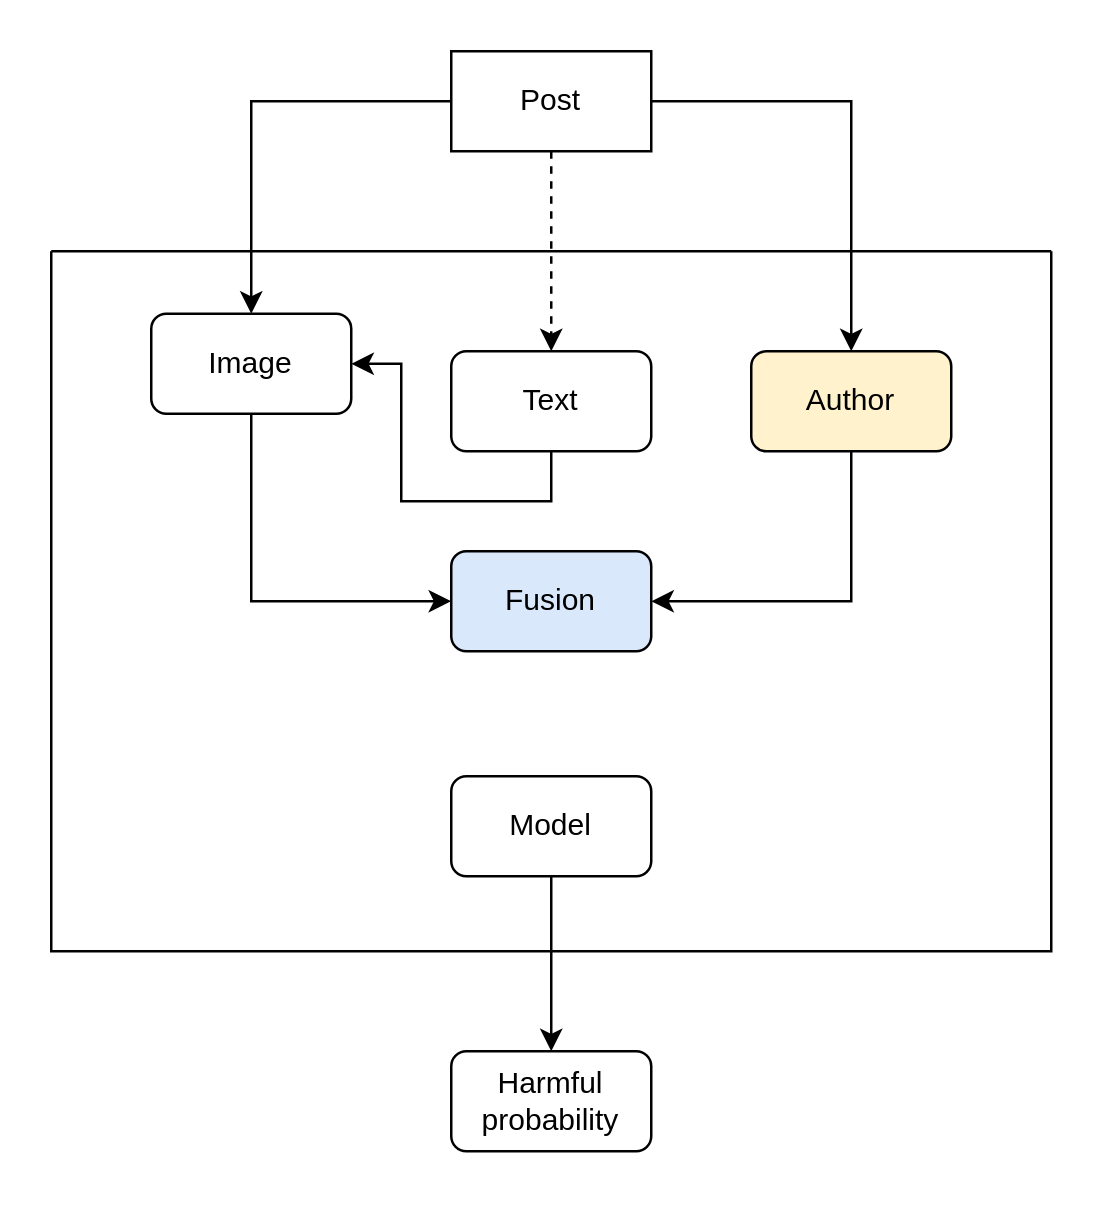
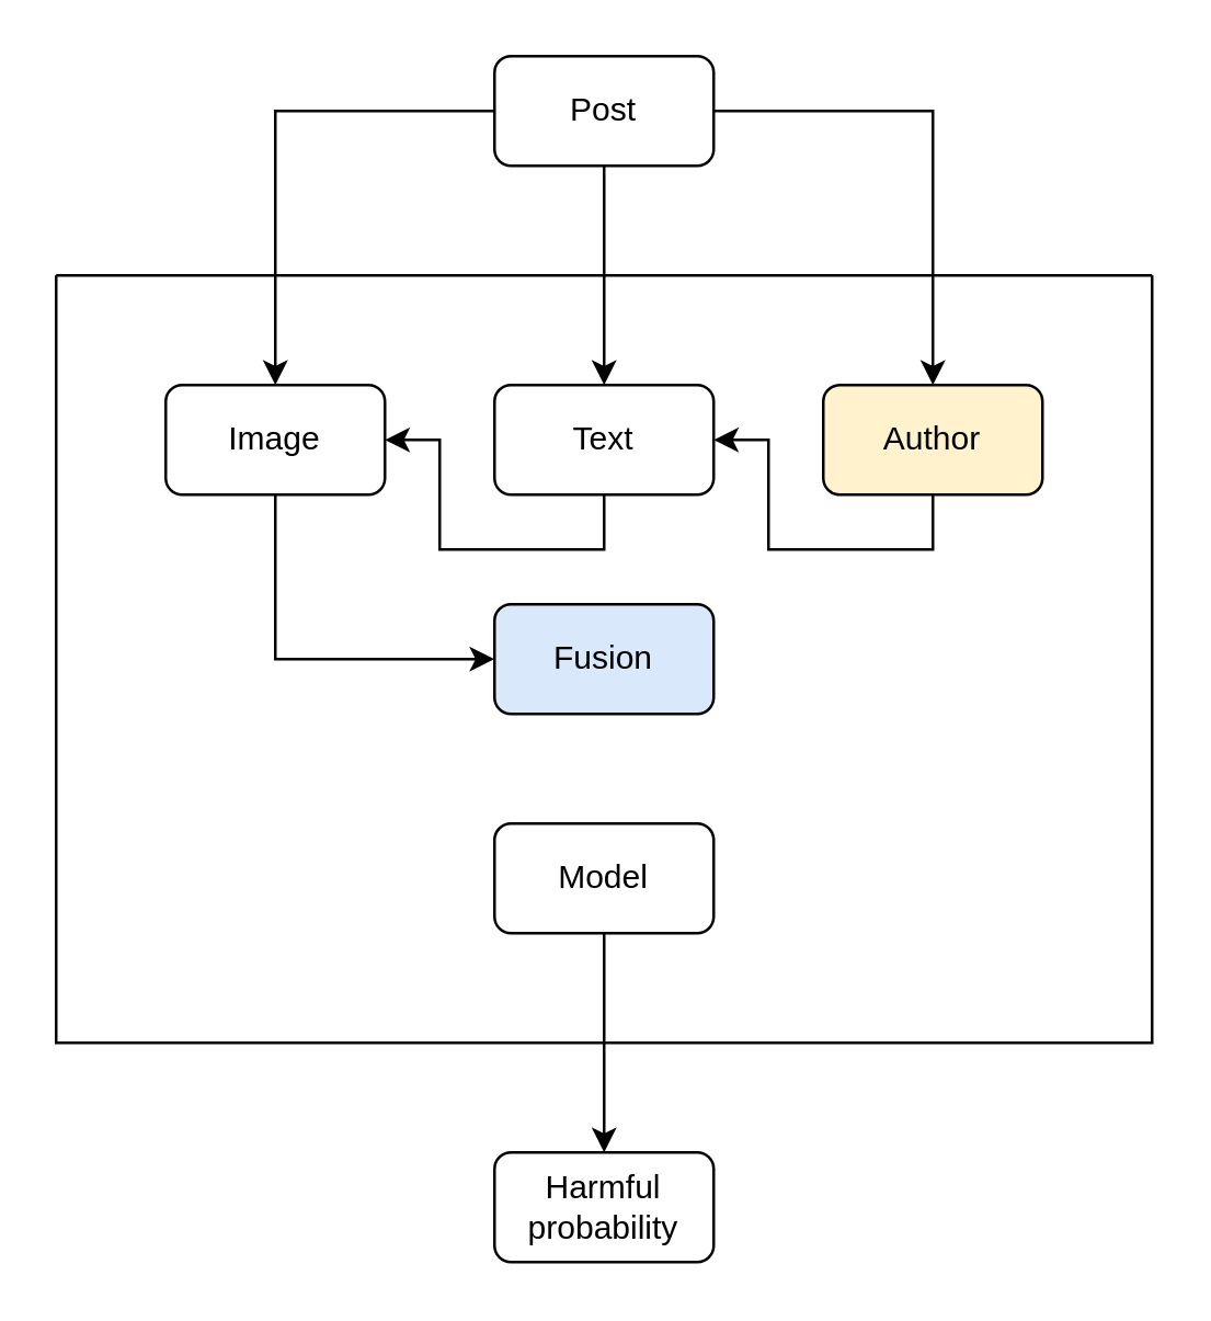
- <mxCell id="14" value="Post" style="whiteSpace=wrap;html=1;rounded=0;" parent="1" vertex="1"><mxGeometry x="180" y="20" width="80" height="40" as="geometry" /></mxCell>
+ <mxCell id="14" value="Post" style="rounded=1;whiteSpace=wrap;html=1;" parent="1" vertex="1"><mxGeometry x="180" y="20" width="80" height="40" as="geometry" /></mxCell>
- <mxCell id="12" style="edgeStyle=orthogonalEdgeStyle;rounded=0;orthogonalLoop=1;jettySize=auto;html=1;exitX=0.5;exitY=1;exitDx=0;exitDy=0;entryX=0.5;entryY=0;entryDx=0;entryDy=0;dashed=1;" parent="1" source="14" target="6" edge="1"><mxGeometry relative="1" as="geometry" /></mxCell>
+ <mxCell id="12" style="edgeStyle=orthogonalEdgeStyle;rounded=0;orthogonalLoop=1;jettySize=auto;html=1;exitX=0.5;exitY=1;exitDx=0;exitDy=0;entryX=0.5;entryY=0;entryDx=0;entryDy=0;" parent="1" source="14" target="6" edge="1"><mxGeometry relative="1" as="geometry" /></mxCell>
- <mxCell id="4" value="Image" style="rounded=1;whiteSpace=wrap;html=1;" parent="2" vertex="1"><mxGeometry x="40" y="25" width="80" height="40" as="geometry" /></mxCell>
+ <mxCell id="4" value="Image" style="rounded=1;whiteSpace=wrap;html=1;" parent="2" vertex="1"><mxGeometry x="40" y="40" width="80" height="40" as="geometry" /></mxCell>
- <mxCell id="7" style="edgeStyle=orthogonalEdgeStyle;rounded=0;orthogonalLoop=1;jettySize=auto;html=1;exitX=0.5;exitY=1;exitDx=0;exitDy=0;entryX=1;entryY=0.5;entryDx=0;entryDy=0;" parent="2" source="8" target="9" edge="1"><mxGeometry relative="1" as="geometry" /></mxCell>
+ <mxCell id="7" style="edgeStyle=orthogonalEdgeStyle;rounded=0;orthogonalLoop=1;jettySize=auto;html=1;exitX=0.5;exitY=1;exitDx=0;exitDy=0;" parent="2" source="8" target="6" edge="1"><mxGeometry relative="1" as="geometry" /></mxCell>
- <mxCell id="10" value="Model" style="rounded=1;whiteSpace=wrap;html=1;" parent="2" vertex="1"><mxGeometry x="160" y="210" width="80" height="40" as="geometry" /></mxCell>
+ <mxCell id="10" value="Model" style="rounded=1;whiteSpace=wrap;html=1;" parent="2" vertex="1"><mxGeometry x="160" y="200" width="80" height="40" as="geometry" /></mxCell>
